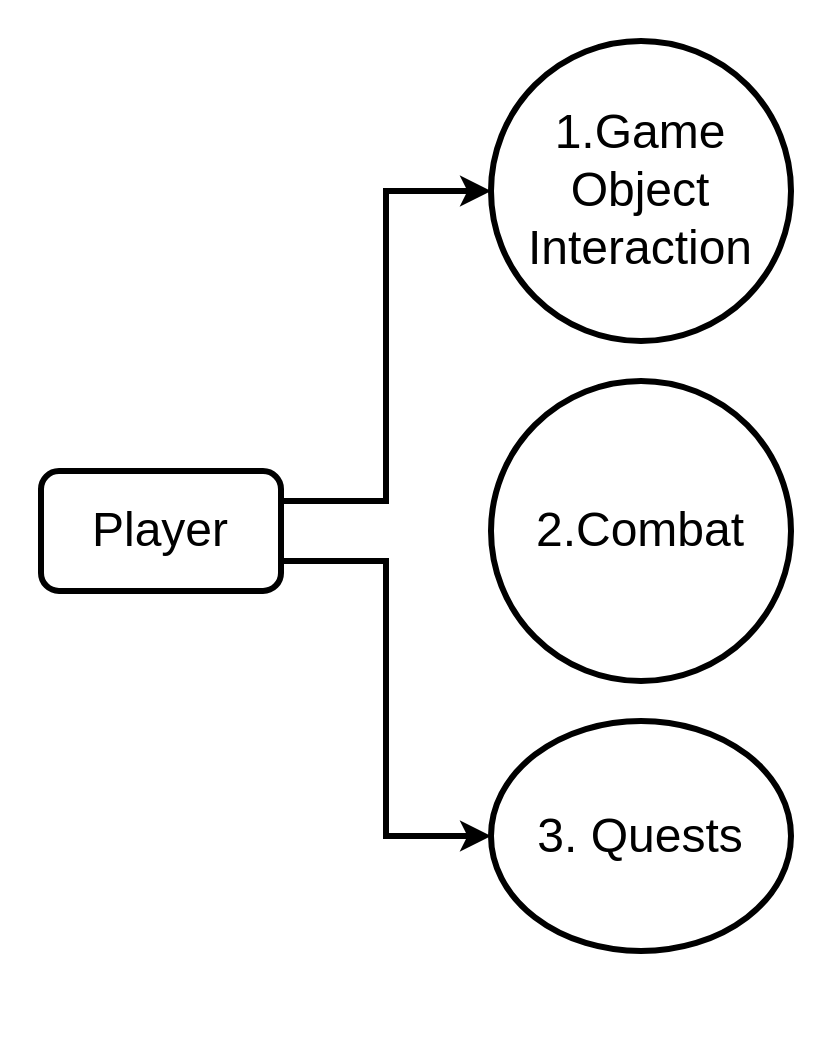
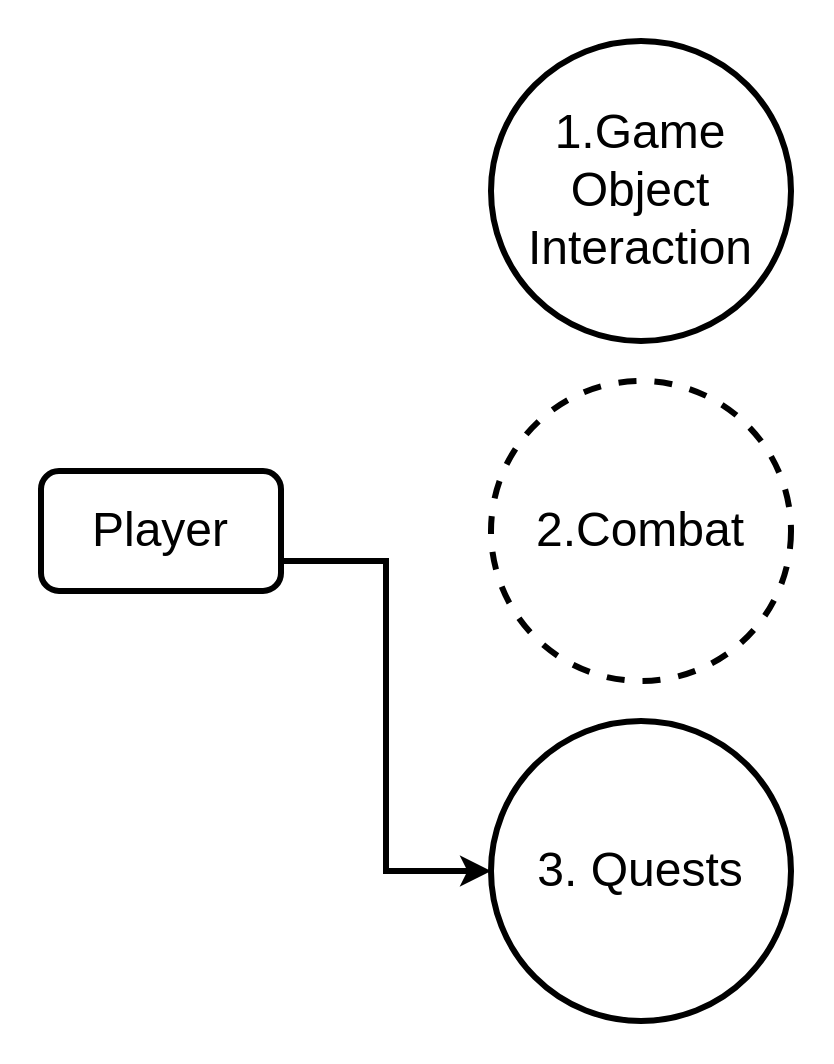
- <mxCell id="2" style="edgeStyle=orthogonalEdgeStyle;rounded=0;orthogonalLoop=1;jettySize=auto;html=1;exitX=1;exitY=0.25;exitDx=0;exitDy=0;entryX=0;entryY=0.5;entryDx=0;entryDy=0;strokeWidth=3;" edge="1" parent="1" source="5" target="4"><mxGeometry relative="1" as="geometry" /></mxCell>
- <mxCell id="6" value="&lt;div&gt;2.Combat&lt;br&gt;&lt;/div&gt;" style="ellipse;whiteSpace=wrap;html=1;aspect=fixed;fontSize=24;strokeWidth=3;" vertex="1" parent="1"><mxGeometry x="245" y="190" width="150" height="150" as="geometry" /></mxCell>
+ <mxCell id="6" value="&lt;div&gt;2.Combat&lt;br&gt;&lt;/div&gt;" style="ellipse;whiteSpace=wrap;html=1;aspect=fixed;fontSize=24;strokeWidth=3;dashed=1;" vertex="1" parent="1"><mxGeometry x="245" y="190" width="150" height="150" as="geometry" /></mxCell>
- <mxCell id="7" value="&lt;div&gt;3. Quests&lt;br&gt;&lt;/div&gt;" style="ellipse;whiteSpace=wrap;html=1;aspect=fixed;fontSize=24;strokeWidth=3;" vertex="1" parent="1"><mxGeometry x="245" y="360" width="150" height="115" as="geometry" /></mxCell>
+ <mxCell id="7" value="&lt;div&gt;3. Quests&lt;br&gt;&lt;/div&gt;" style="ellipse;whiteSpace=wrap;html=1;aspect=fixed;fontSize=24;strokeWidth=3;" vertex="1" parent="1"><mxGeometry x="245" y="360" width="150" height="150" as="geometry" /></mxCell>
